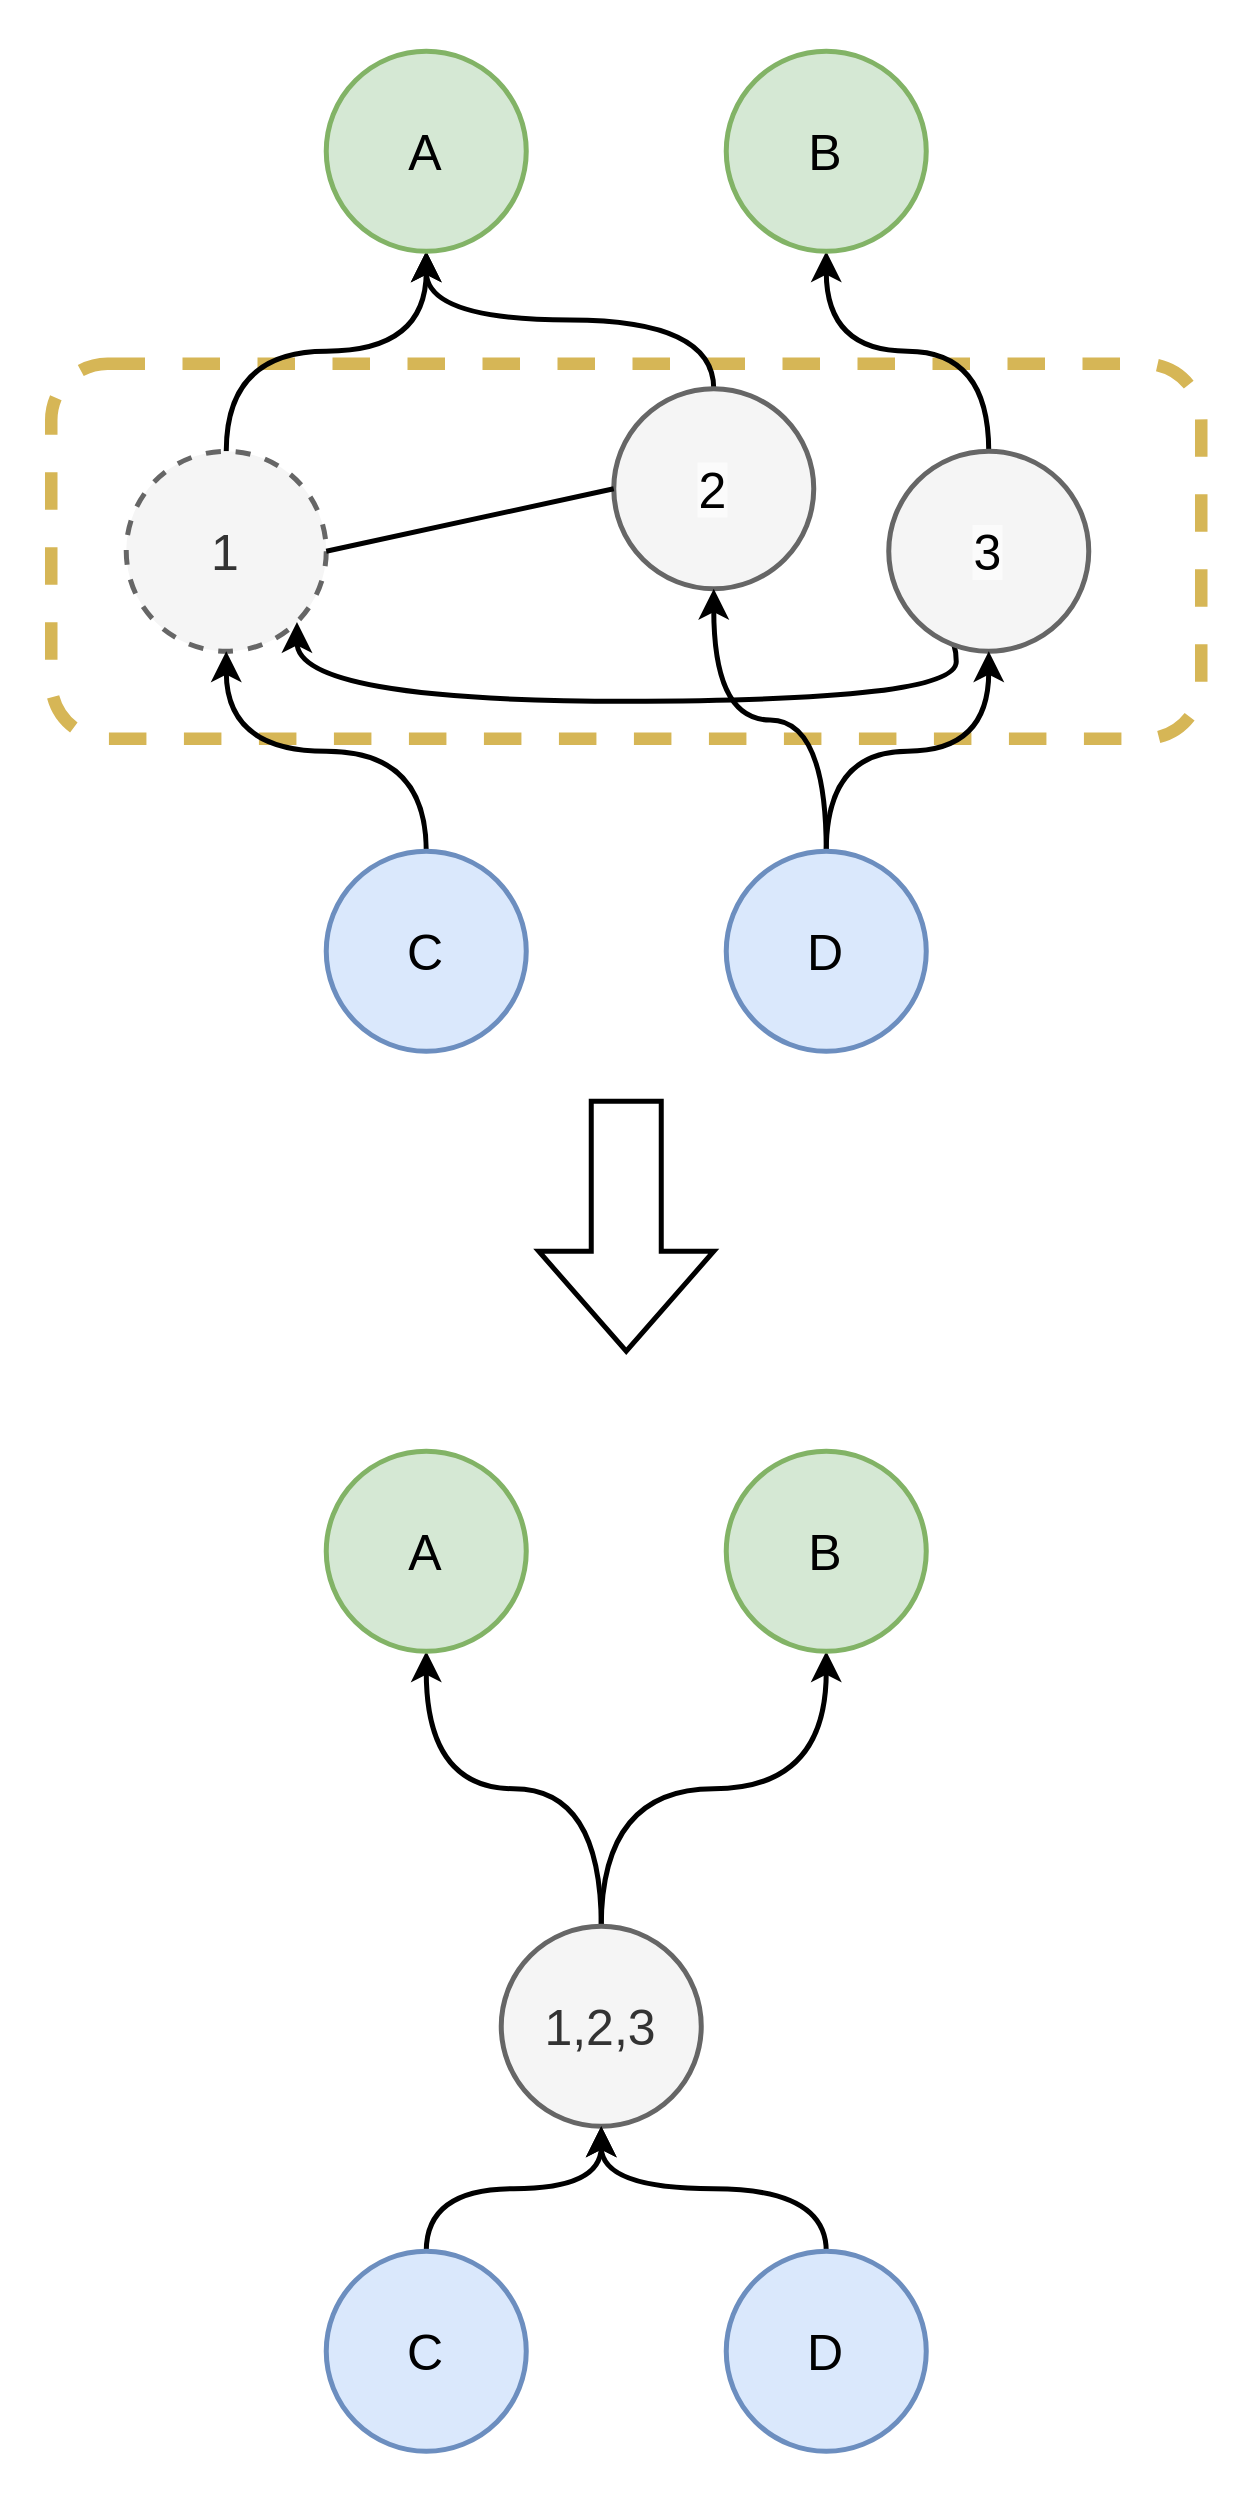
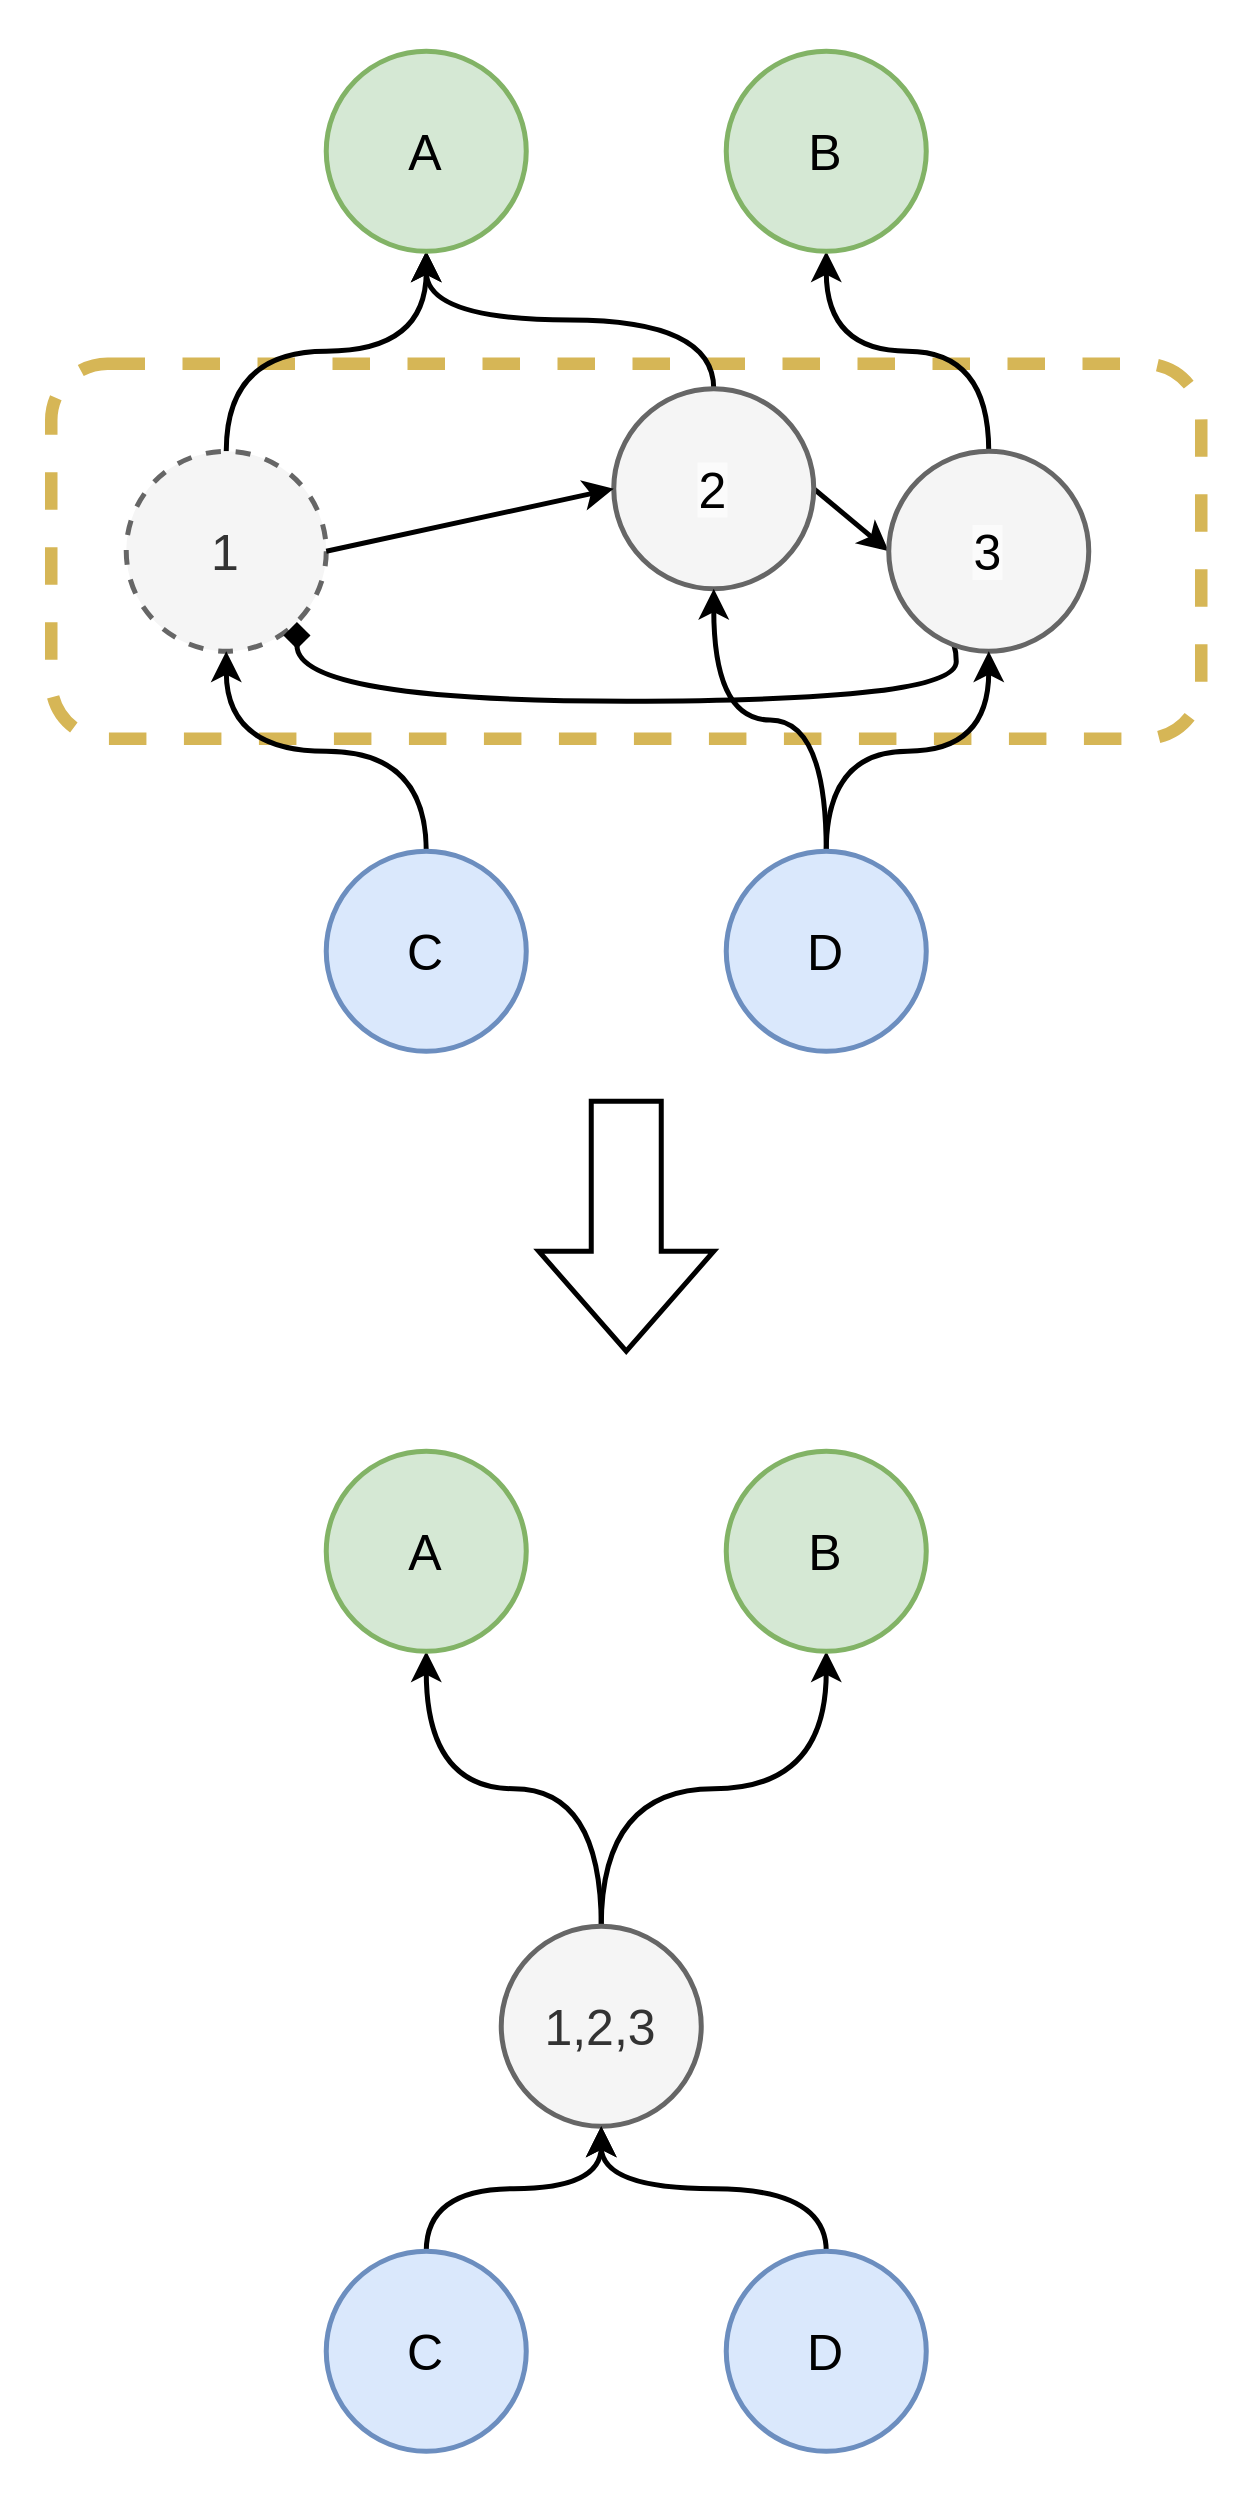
- <mxCell id="11" value="" style="endArrow=none;html=1;rounded=0;exitX=1;exitY=0.5;exitDx=0;exitDy=0;entryX=0;entryY=0.5;entryDx=0;entryDy=0;strokeWidth=2;" parent="1" source="4" target="7" edge="1"><mxGeometry width="50" height="50" relative="1" as="geometry"><mxPoint x="310" y="390" as="sourcePoint" /><mxPoint x="360" y="340" as="targetPoint" /></mxGeometry></mxCell>
+ <mxCell id="11" value="" style="endArrow=classic;html=1;rounded=0;exitX=1;exitY=0.5;exitDx=0;exitDy=0;entryX=0;entryY=0.5;entryDx=0;entryDy=0;strokeWidth=2;" parent="1" source="4" target="7" edge="1"><mxGeometry width="50" height="50" relative="1" as="geometry"><mxPoint x="310" y="390" as="sourcePoint" /><mxPoint x="360" y="340" as="targetPoint" /></mxGeometry></mxCell>
+ <mxCell id="5" style="edgeStyle=none;rounded=0;orthogonalLoop=1;jettySize=auto;html=1;exitX=1;exitY=0.5;exitDx=0;exitDy=0;entryX=0;entryY=0.5;entryDx=0;entryDy=0;strokeWidth=2;" parent="1" source="7" target="10" edge="1"><mxGeometry relative="1" as="geometry" /></mxCell>
- <mxCell id="8" style="edgeStyle=orthogonalEdgeStyle;curved=1;rounded=0;orthogonalLoop=1;jettySize=auto;html=1;exitX=0;exitY=1;exitDx=0;exitDy=0;entryX=1;entryY=1;entryDx=0;entryDy=0;strokeWidth=2;" parent="1" source="10" target="4" edge="1"><mxGeometry relative="1" as="geometry"><Array as="points"><mxPoint x="382" y="280" /><mxPoint x="118" y="280" /></Array></mxGeometry></mxCell>
+ <mxCell id="8" style="edgeStyle=orthogonalEdgeStyle;curved=1;rounded=0;orthogonalLoop=1;jettySize=auto;html=1;exitX=0;exitY=1;exitDx=0;exitDy=0;entryX=1;entryY=1;entryDx=0;entryDy=0;strokeWidth=2;endArrow=diamond;" parent="1" source="10" target="4" edge="1"><mxGeometry relative="1" as="geometry"><Array as="points"><mxPoint x="382" y="280" /><mxPoint x="118" y="280" /></Array></mxGeometry></mxCell>
